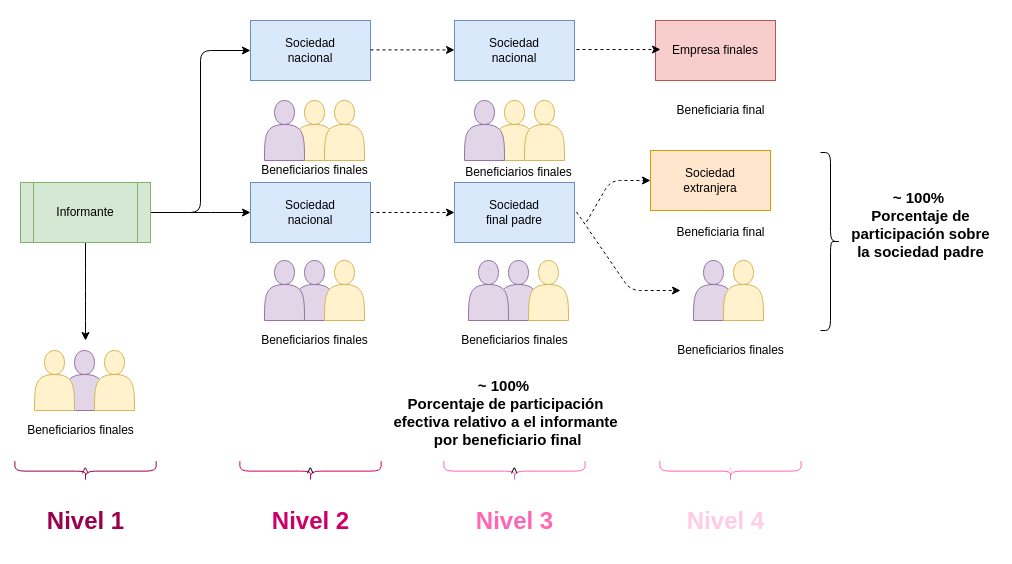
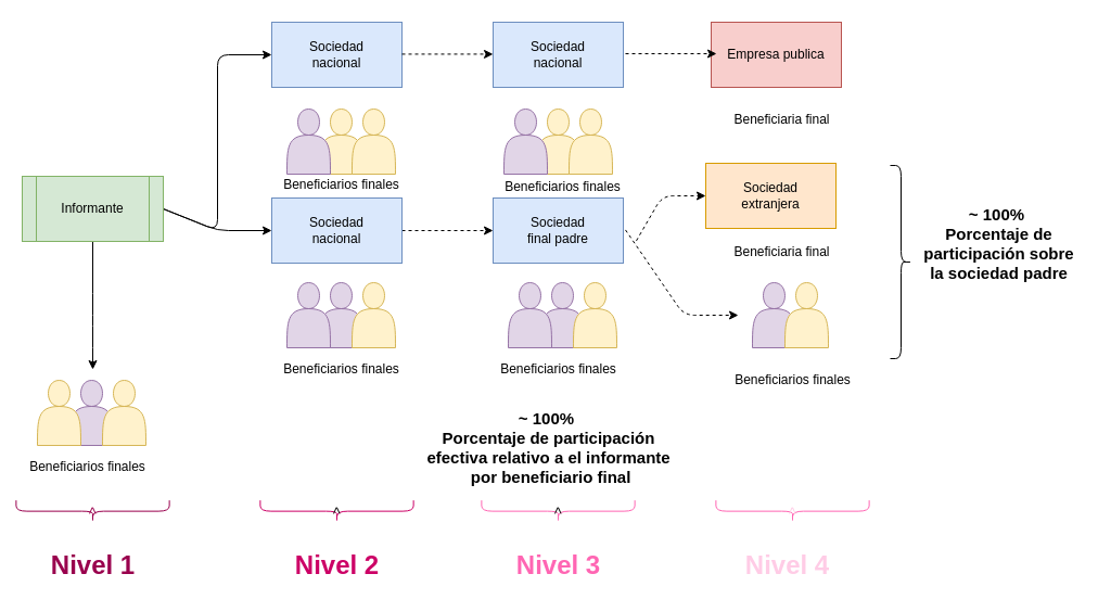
- <mxCell id="43" value="Empresa finales" style="rounded=0;whiteSpace=wrap;html=1;fillColor=#f8cecc;strokeColor=#b85450;" vertex="1" parent="1"><mxGeometry x="655" y="20" width="120" height="60" as="geometry" /></mxCell>
+ <mxCell id="43" value="Empresa publica" style="rounded=0;whiteSpace=wrap;html=1;fillColor=#f8cecc;strokeColor=#b85450;" vertex="1" parent="1"><mxGeometry x="655" y="20" width="120" height="60" as="geometry" /></mxCell>
- <mxCell id="5" value="Informante" style="shape=process;whiteSpace=wrap;html=1;backgroundOutline=1;fillColor=#d5e8d4;strokeColor=#82b366;" parent="1" vertex="1"><mxGeometry x="20" y="182" width="130" height="60" as="geometry" /></mxCell>
+ <mxCell id="5" value="Informante" style="shape=process;whiteSpace=wrap;html=1;backgroundOutline=1;fillColor=#d5e8d4;strokeColor=#82b366;" parent="1" vertex="1"><mxGeometry x="20" y="162" width="130" height="60" as="geometry" /></mxCell>
